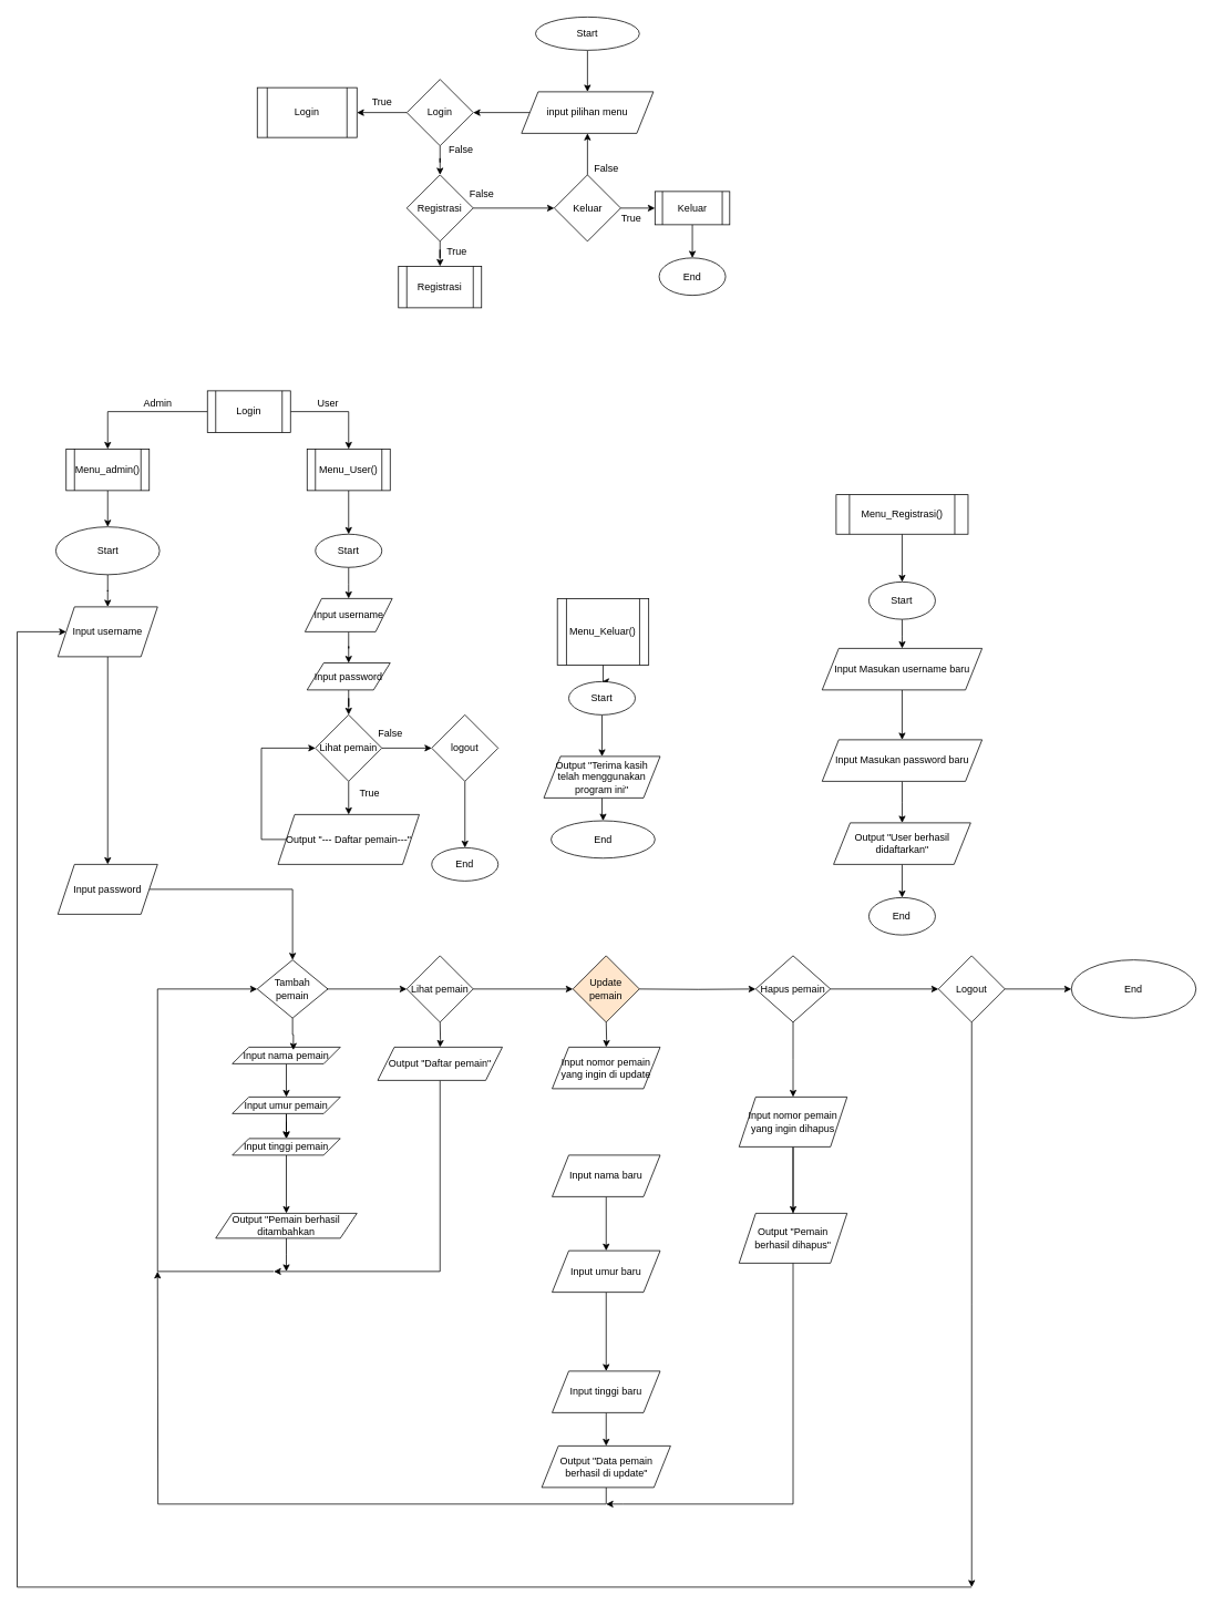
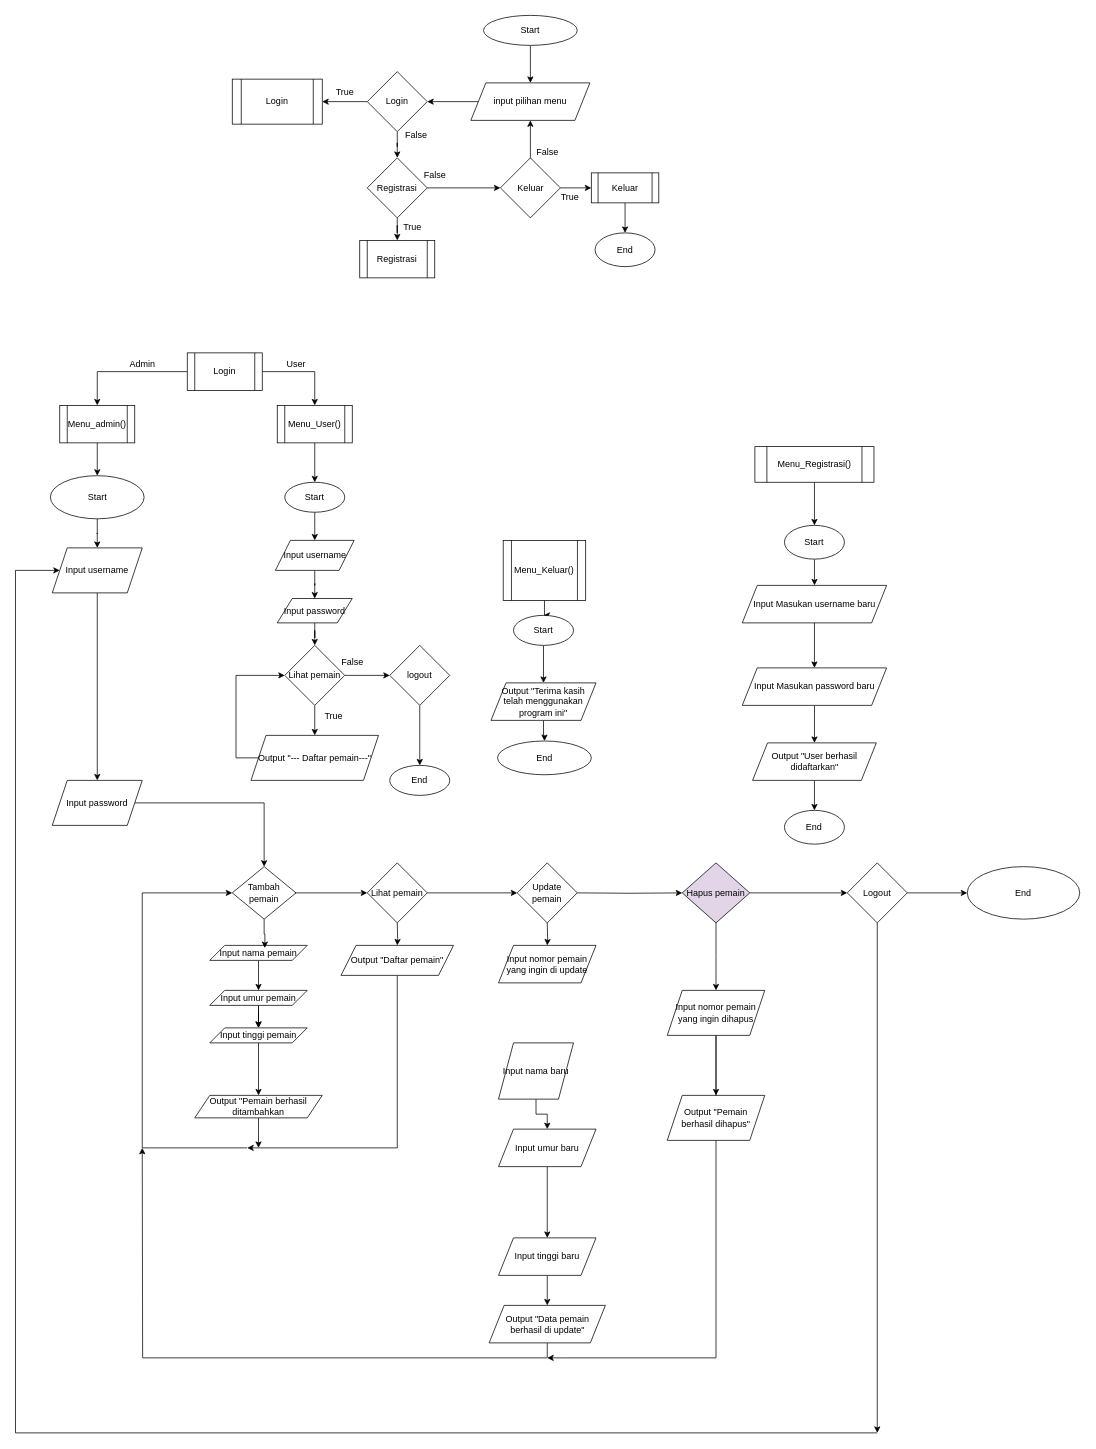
- <mxCell id="97" value="Update pemain" style="rhombus;whiteSpace=wrap;html=1;fillColor=#ffe6cc;" parent="1" vertex="1"><mxGeometry x="689.01" y="1150" width="80" height="80" as="geometry" /></mxCell>
+ <mxCell id="97" value="Update pemain" style="rhombus;whiteSpace=wrap;html=1;" parent="1" vertex="1"><mxGeometry x="689.01" y="1150" width="80" height="80" as="geometry" /></mxCell>
- <mxCell id="37" value="Hapus pemain" style="rhombus;whiteSpace=wrap;html=1;" parent="1" vertex="1"><mxGeometry x="909" y="1150" width="90" height="80" as="geometry" /></mxCell>
+ <mxCell id="37" value="Hapus pemain" style="rhombus;whiteSpace=wrap;html=1;fillColor=#e1d5e7;" parent="1" vertex="1"><mxGeometry x="909" y="1150" width="90" height="80" as="geometry" /></mxCell>
- <mxCell id="55" value="Input nama baru" style="shape=parallelogram;perimeter=parallelogramPerimeter;whiteSpace=wrap;html=1;fixedSize=1;" parent="1" vertex="1"><mxGeometry x="664" y="1390" width="130" height="50" as="geometry" /></mxCell>
+ <mxCell id="55" value="Input nama baru" style="shape=parallelogram;perimeter=parallelogramPerimeter;whiteSpace=wrap;html=1;fixedSize=1;" parent="1" vertex="1"><mxGeometry x="664" y="1390" width="100" height="75" as="geometry" /></mxCell>
